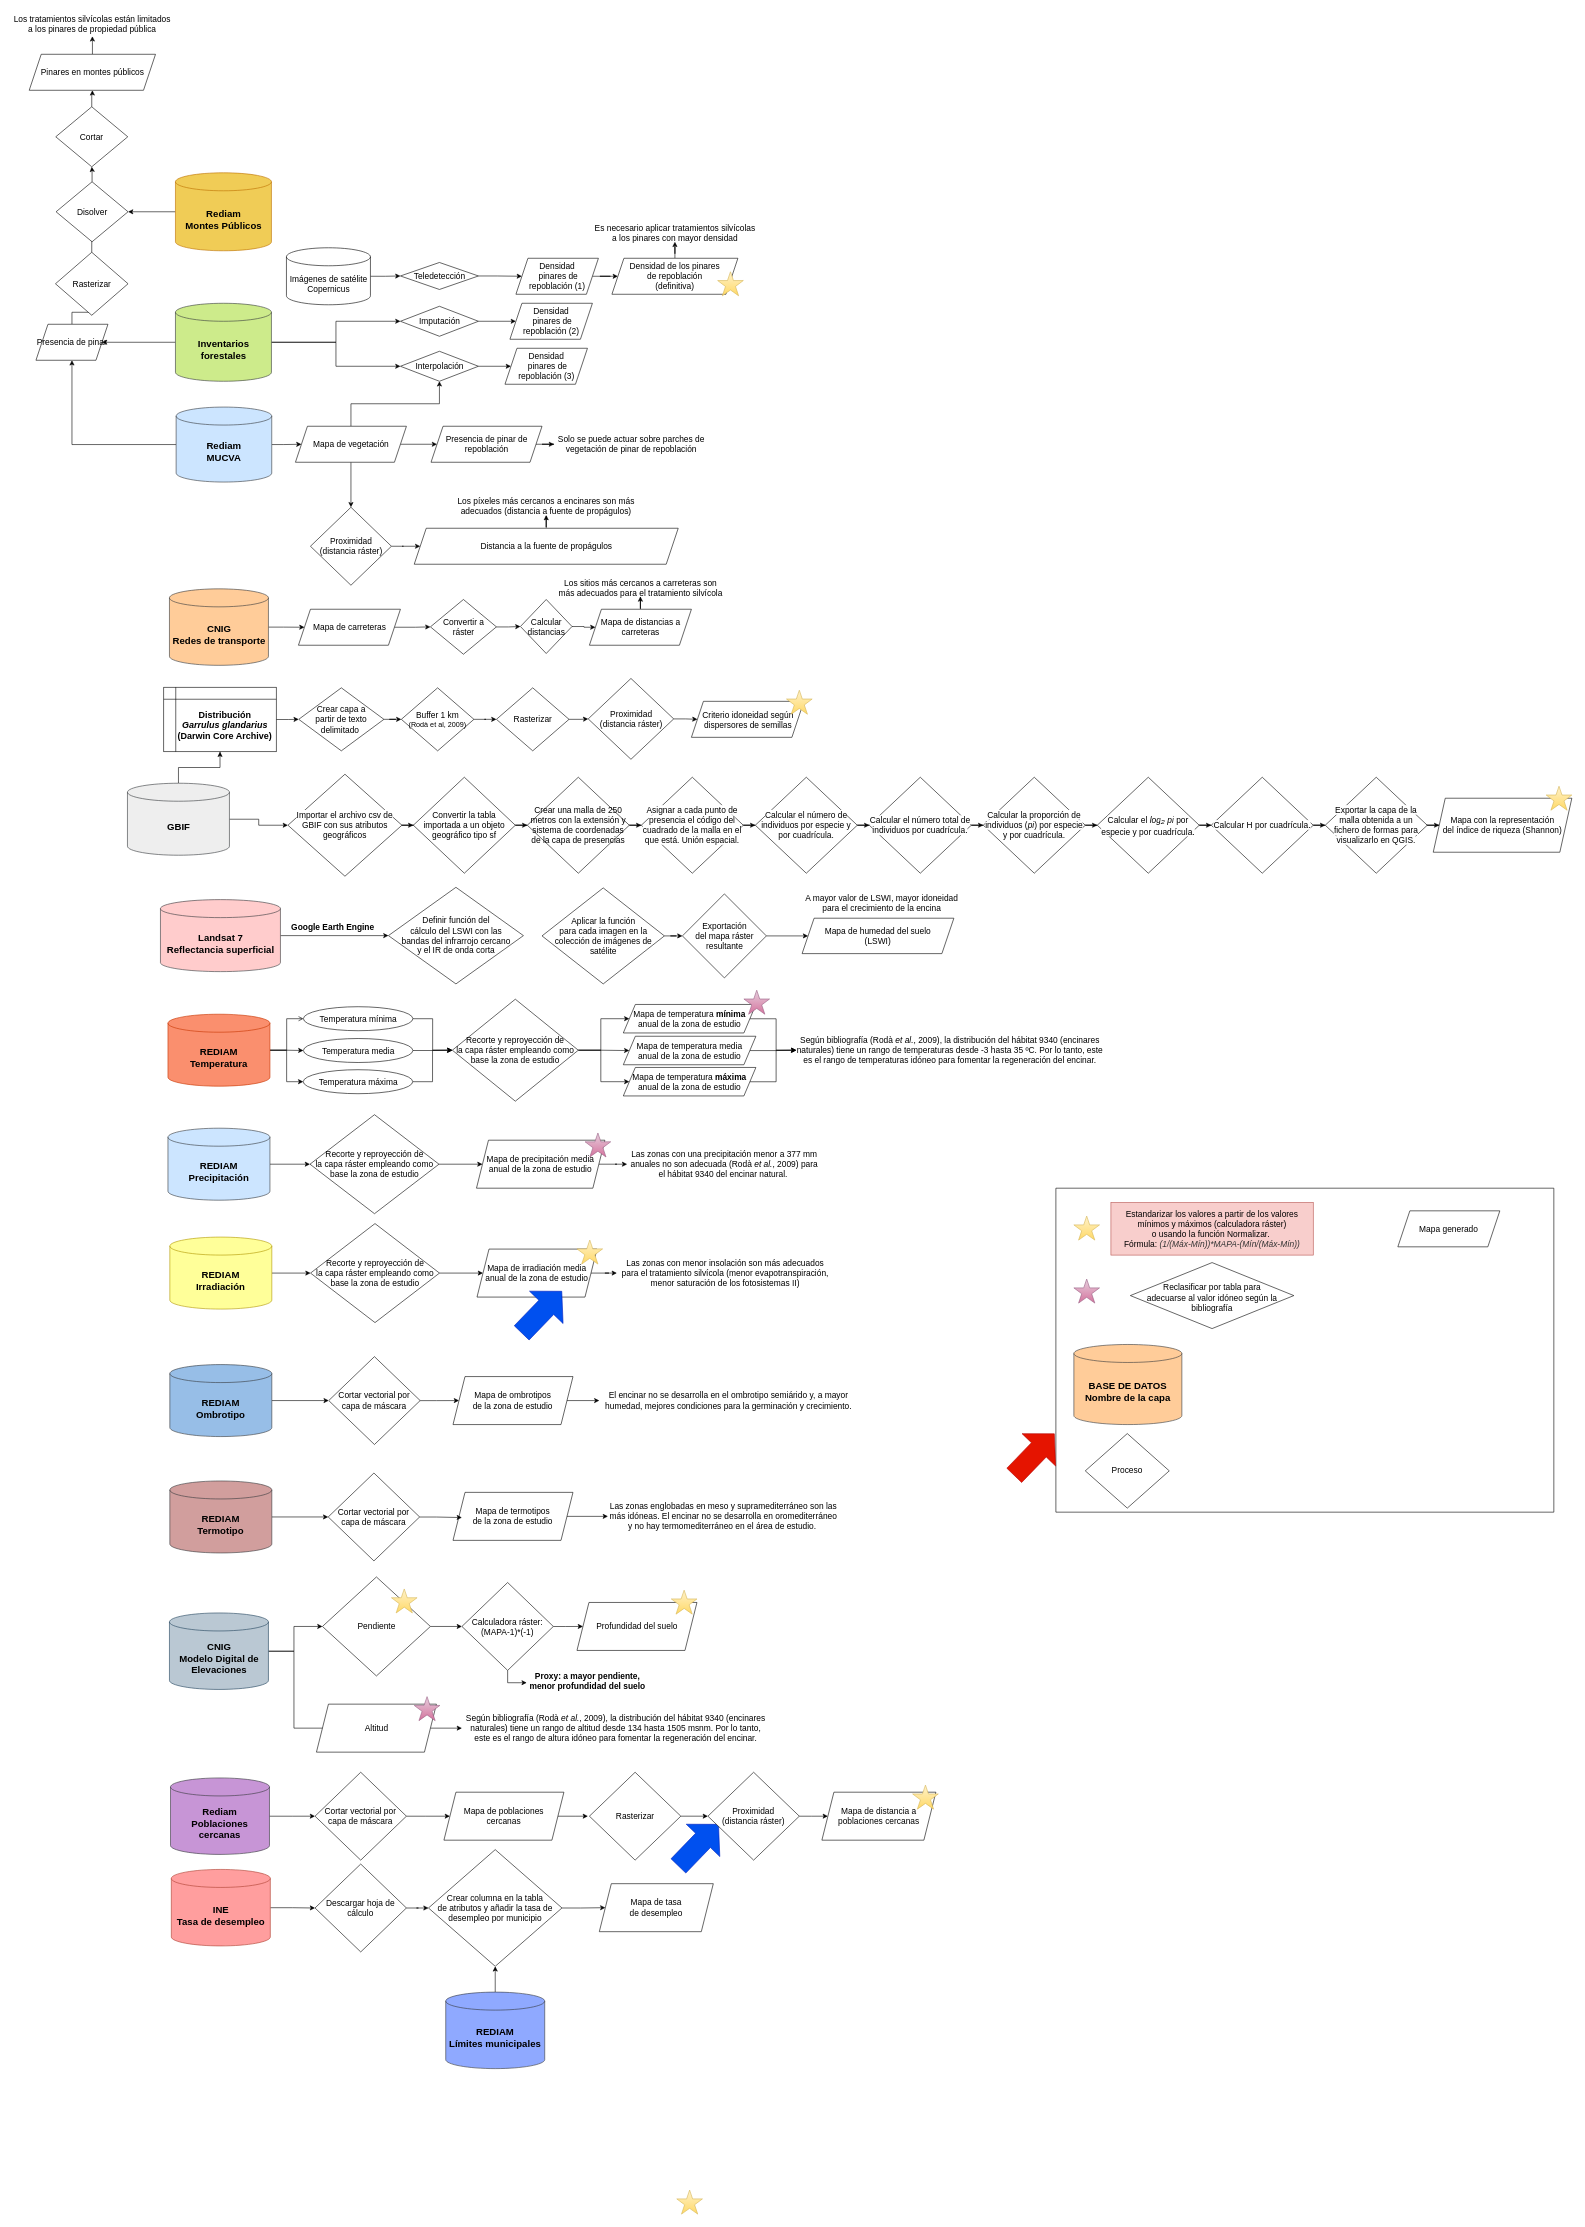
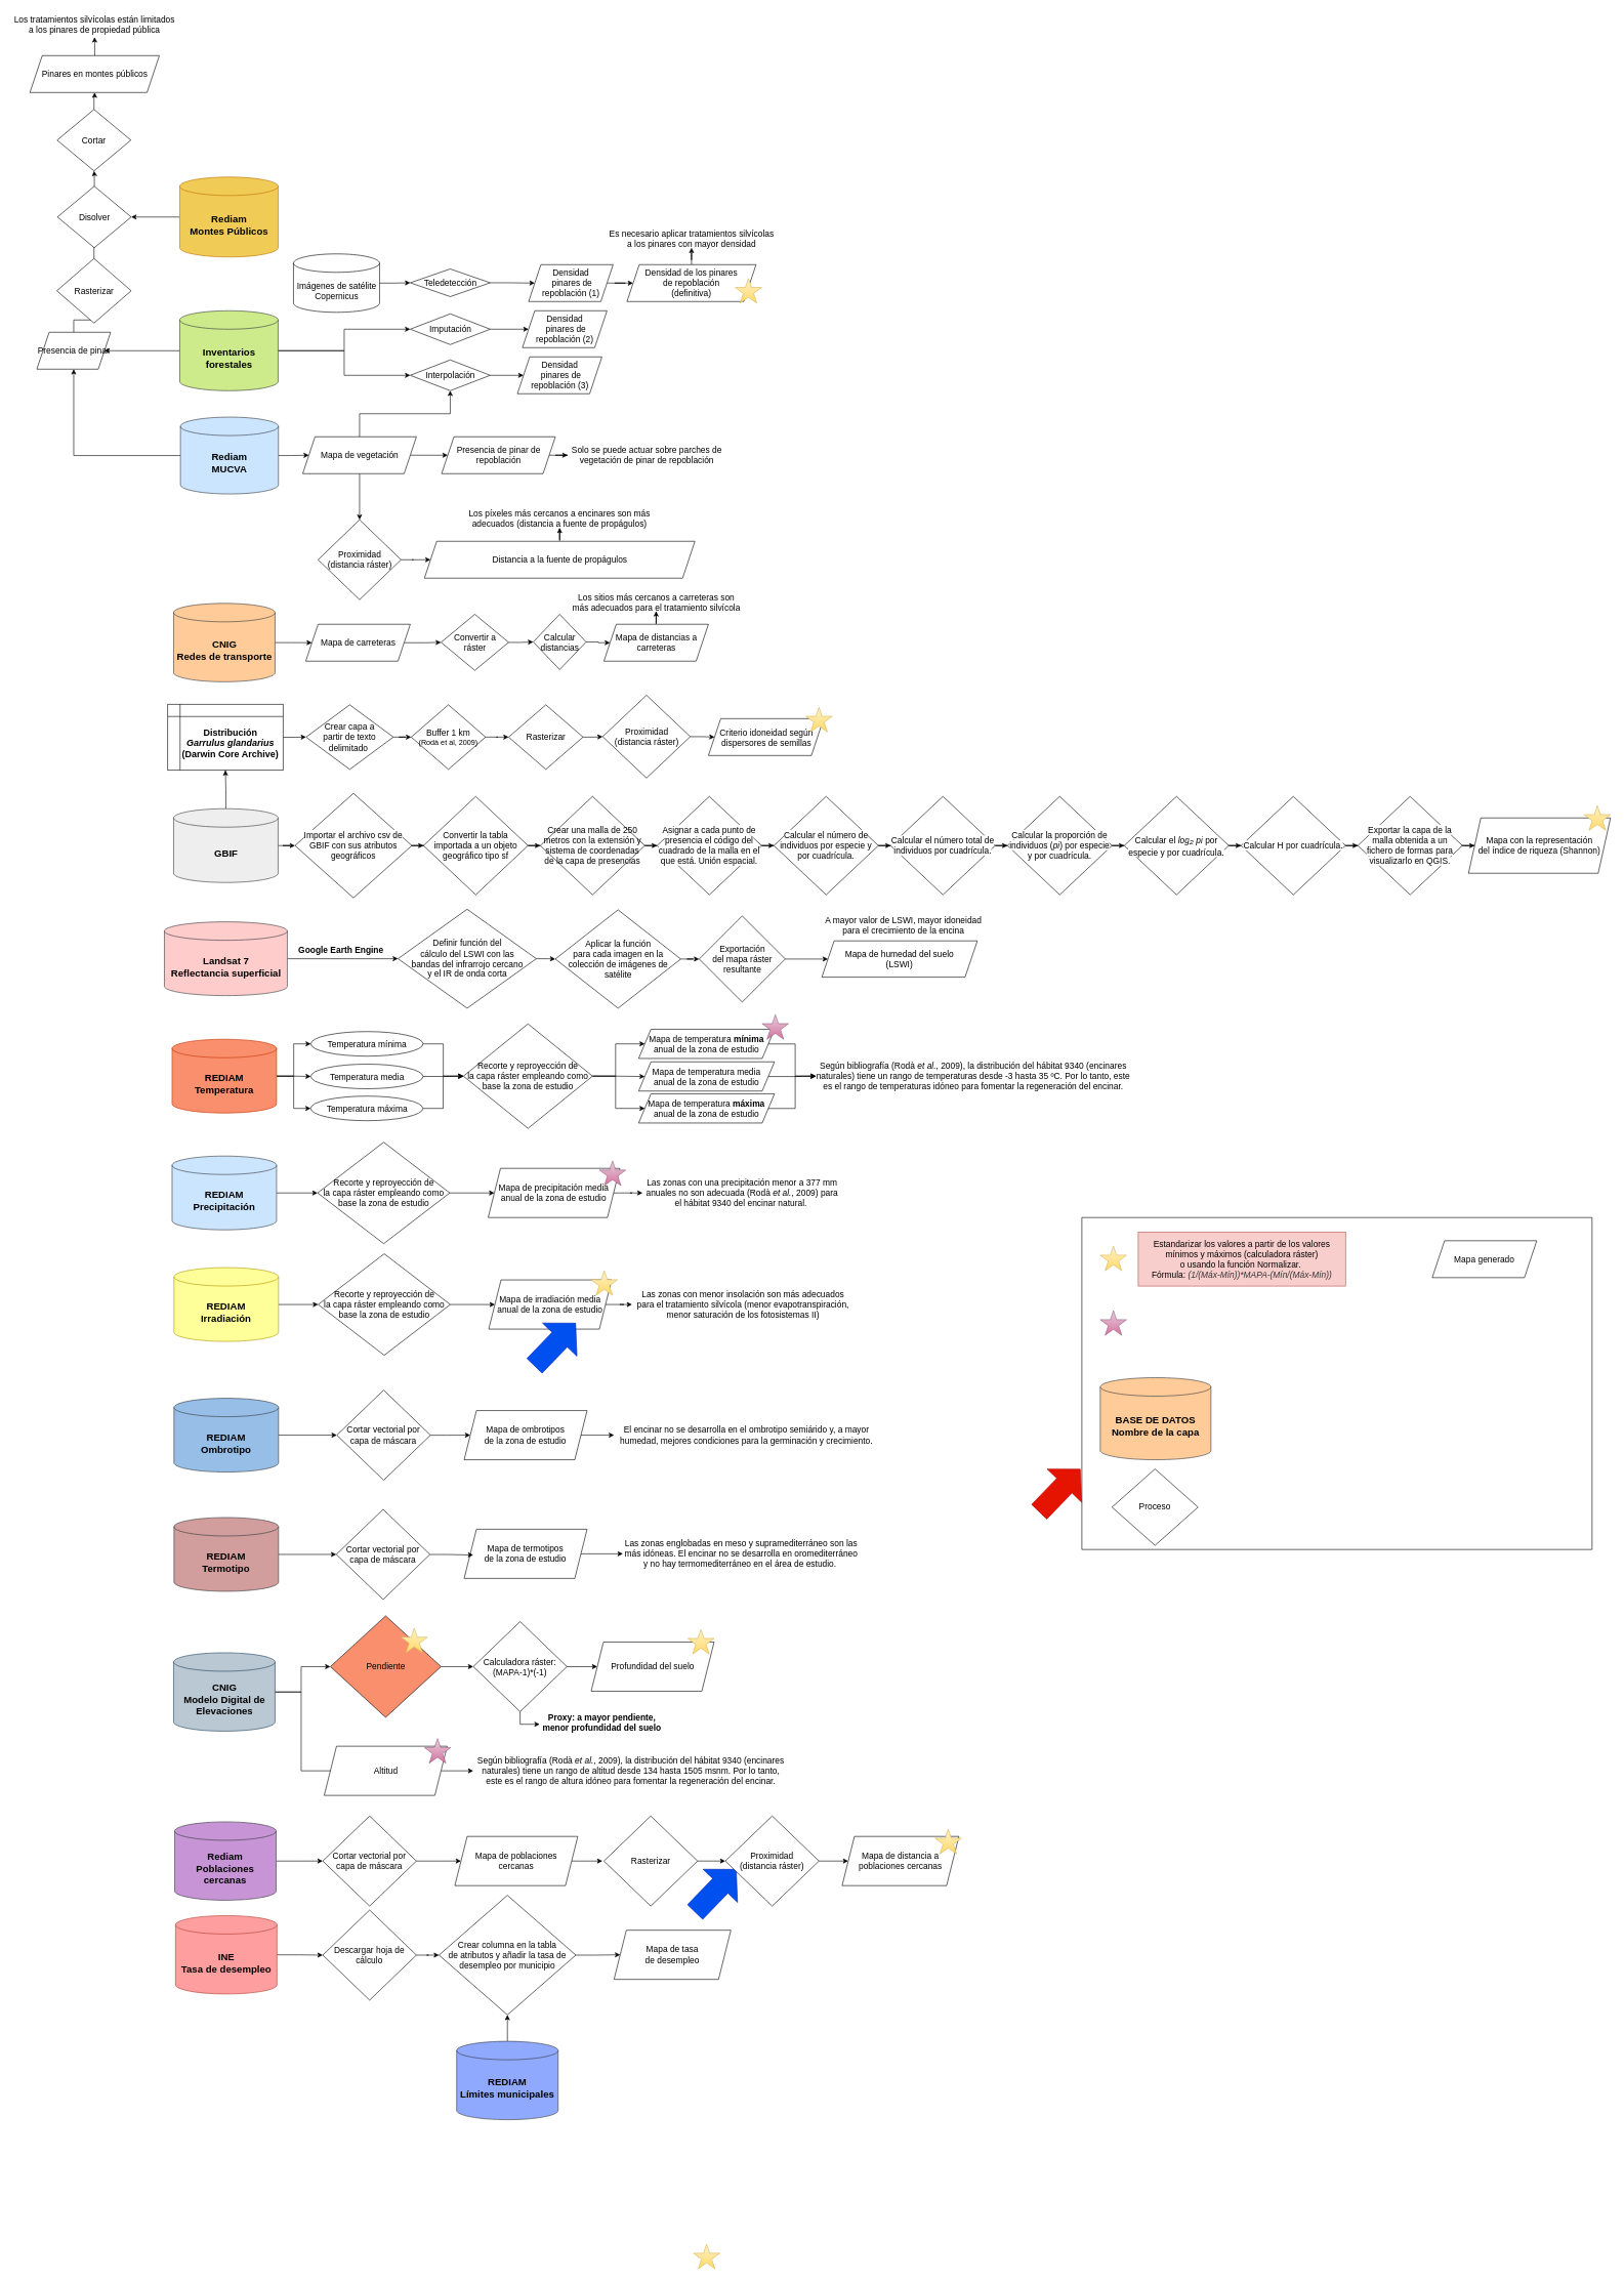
- <mxCell id="36" value="&lt;b&gt;&lt;font style=&quot;font-size: 16px;&quot;&gt;GBIF&lt;/font&gt;&lt;/b&gt;" style="shape=cylinder3;whiteSpace=wrap;html=1;boundedLbl=1;backgroundOutline=1;size=15;fillColor=#eeeeee;strokeColor=#36393d;" parent="1" vertex="1"><mxGeometry x="211.5" y="1305" width="170" height="120" as="geometry" /></mxCell>
+ <mxCell id="36" value="&lt;b&gt;&lt;font style=&quot;font-size: 16px;&quot;&gt;GBIF&lt;/font&gt;&lt;/b&gt;" style="shape=cylinder3;whiteSpace=wrap;html=1;boundedLbl=1;backgroundOutline=1;size=15;fillColor=#eeeeee;strokeColor=#36393d;" parent="1" vertex="1"><mxGeometry x="281.5" y="1315" width="170" height="120" as="geometry" /></mxCell>
+ <mxCell id="95" style="edgeStyle=orthogonalEdgeStyle;rounded=0;orthogonalLoop=1;jettySize=auto;html=1;entryX=0;entryY=0.5;entryDx=0;entryDy=0;" parent="1" source="96" target="98" edge="1"><mxGeometry relative="1" as="geometry" /></mxCell>
- <mxCell id="61" style="edgeStyle=orthogonalEdgeStyle;rounded=0;orthogonalLoop=1;jettySize=auto;html=1;entryX=0;entryY=0.5;entryDx=0;entryDy=0;endArrow=open;" parent="1" source="63" target="142" edge="1"><mxGeometry relative="1" as="geometry" /></mxCell>
+ <mxCell id="61" style="edgeStyle=orthogonalEdgeStyle;rounded=0;orthogonalLoop=1;jettySize=auto;html=1;entryX=0;entryY=0.5;entryDx=0;entryDy=0;" parent="1" source="63" target="142" edge="1"><mxGeometry relative="1" as="geometry" /></mxCell>
- <mxCell id="198" value="&lt;font style=&quot;font-size: 14px;&quot;&gt;Reclasificar por tabla para&lt;/font&gt;&lt;div&gt;&lt;font style=&quot;font-size: 14px;&quot;&gt;adecuarse al valor idóneo según la bibliografía&lt;/font&gt;&lt;/div&gt;" style="rhombus;whiteSpace=wrap;html=1;spacingBottom=0;spacingTop=8;" vertex="1" parent="1"><mxGeometry x="1883.13" y="2104" width="272.5" height="110" as="geometry" /></mxCell>
- <mxCell id="126" value="&lt;font style=&quot;font-size: 14px;&quot;&gt;Pendiente&lt;/font&gt;" style="rhombus;whiteSpace=wrap;html=1;" parent="1" vertex="1"><mxGeometry x="536.5" y="2628" width="180" height="165" as="geometry" /></mxCell>
+ <mxCell id="126" value="&lt;font style=&quot;font-size: 14px;&quot;&gt;Pendiente&lt;/font&gt;" style="rhombus;whiteSpace=wrap;html=1;fillColor=#fa8f6e;" parent="1" vertex="1"><mxGeometry x="536.5" y="2628" width="180" height="165" as="geometry" /></mxCell>
